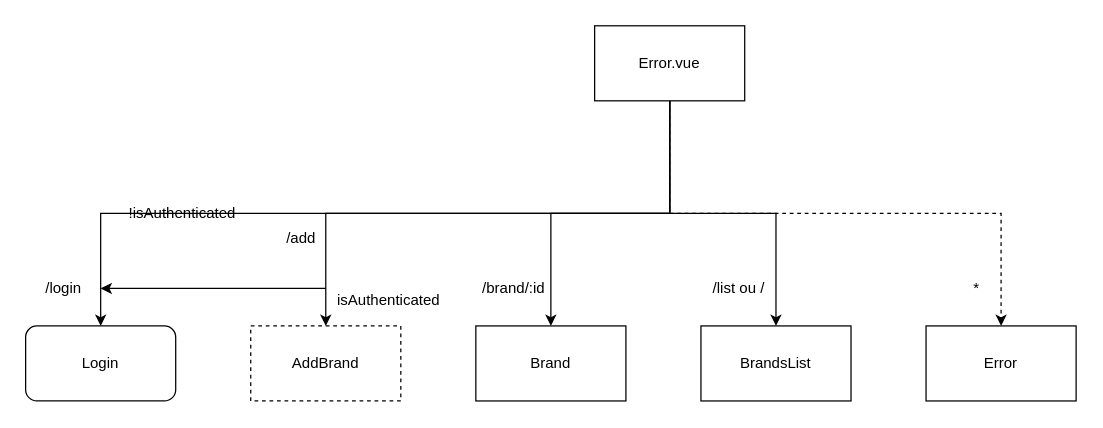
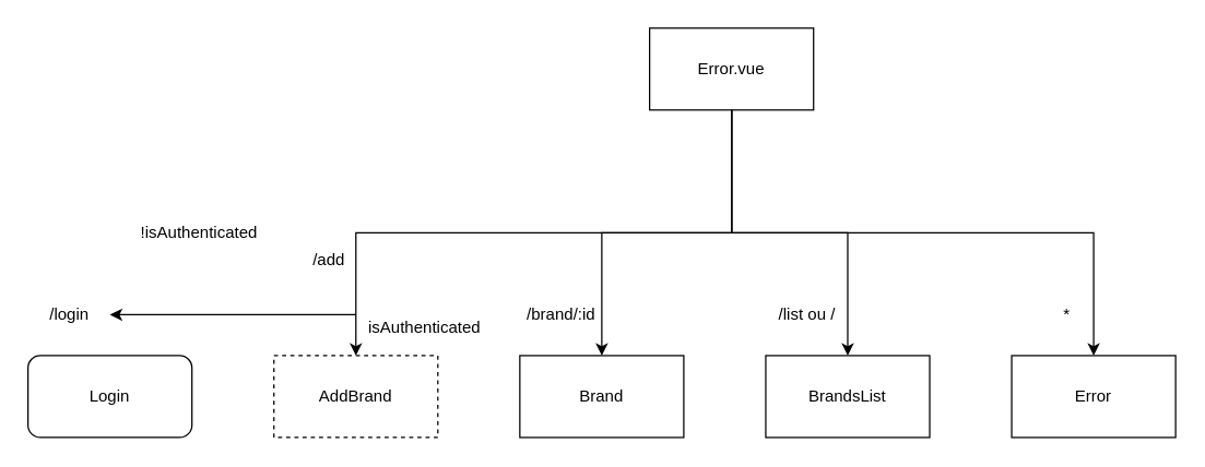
- <mxCell id="6" style="edgeStyle=orthogonalEdgeStyle;rounded=0;orthogonalLoop=1;jettySize=auto;html=1;exitX=0.5;exitY=1;exitDx=0;exitDy=0;entryX=0.5;entryY=0;entryDx=0;entryDy=0;" edge="1" parent="1" source="7" target="11"><mxGeometry relative="1" as="geometry" /></mxCell>
- <mxCell id="5" style="edgeStyle=orthogonalEdgeStyle;rounded=0;orthogonalLoop=1;jettySize=auto;html=1;exitX=0.5;exitY=1;exitDx=0;exitDy=0;entryX=0.5;entryY=0;entryDx=0;entryDy=0;dashed=1;" edge="1" parent="1" source="7" target="12"><mxGeometry relative="1" as="geometry" /></mxCell>
+ <mxCell id="5" style="edgeStyle=orthogonalEdgeStyle;rounded=0;orthogonalLoop=1;jettySize=auto;html=1;exitX=0.5;exitY=1;exitDx=0;exitDy=0;entryX=0.5;entryY=0;entryDx=0;entryDy=0;" edge="1" parent="1" source="7" target="12"><mxGeometry relative="1" as="geometry" /></mxCell>
